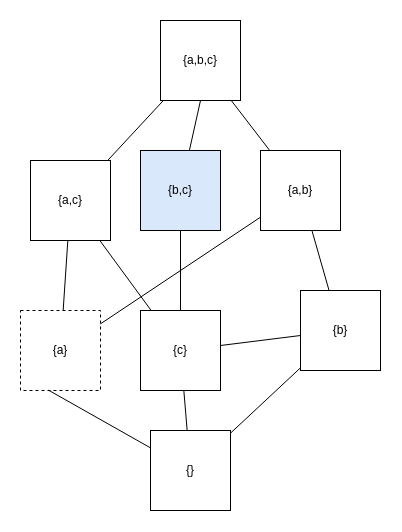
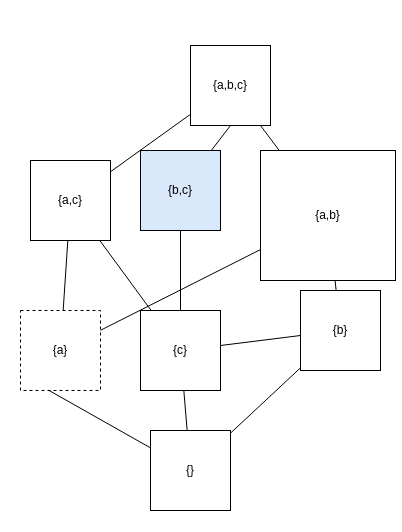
- <mxCell id="2" value="{a,b,c}" style="whiteSpace=wrap;html=1;aspect=fixed;" vertex="1" parent="1"><mxGeometry x="160" y="20" width="80" height="80" as="geometry" /></mxCell>
+ <mxCell id="2" value="{a,b,c}" style="whiteSpace=wrap;html=1;aspect=fixed;" vertex="1" parent="1"><mxGeometry x="190" y="45" width="80" height="80" as="geometry" /></mxCell>
- <mxCell id="3" value="{a,b}" style="whiteSpace=wrap;html=1;aspect=fixed;" vertex="1" parent="1"><mxGeometry x="260" y="150" width="80" height="80" as="geometry" /></mxCell>
+ <mxCell id="3" value="{a,b}" style="whiteSpace=wrap;html=1;aspect=fixed;" vertex="1" parent="1"><mxGeometry x="260" y="150" width="135" height="130" as="geometry" /></mxCell>
